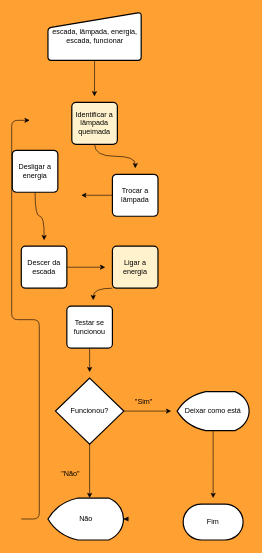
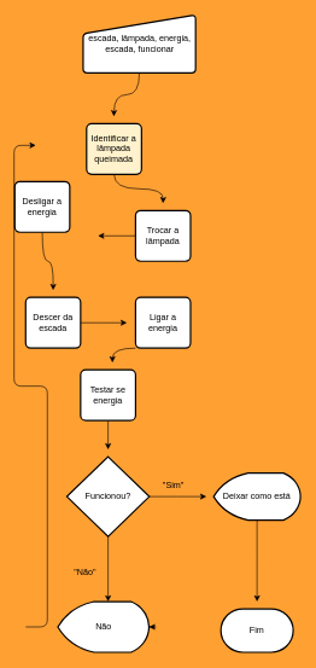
- <mxCell id="4" value="escada, lâmpada, energia, escada, funcionar" style="html=1;strokeWidth=2;shape=manualInput;whiteSpace=wrap;rounded=1;size=26;arcSize=11;" vertex="1" parent="1"><mxGeometry x="79.5" y="20" width="155.5" height="80" as="geometry" /></mxCell>
+ <mxCell id="4" value="escada, lâmpada, energia, escada, funcionar" style="html=1;strokeWidth=2;shape=manualInput;whiteSpace=wrap;rounded=1;size=26;arcSize=11;" vertex="1" parent="1"><mxGeometry x="114.5" y="20" width="155.5" height="80" as="geometry" /></mxCell>
- <mxCell id="14" value="Ligar a energia" style="rounded=1;whiteSpace=wrap;html=1;absoluteArcSize=1;arcSize=14;strokeWidth=2;fillColor=#fff2cc;" vertex="1" parent="1"><mxGeometry x="187" y="410" width="76" height="70" as="geometry" /></mxCell>
+ <mxCell id="14" value="Ligar a energia" style="rounded=1;whiteSpace=wrap;html=1;absoluteArcSize=1;arcSize=14;strokeWidth=2;" vertex="1" parent="1"><mxGeometry x="187" y="410" width="76" height="70" as="geometry" /></mxCell>
- <mxCell id="16" value="Testar se funcionou" style="rounded=1;whiteSpace=wrap;html=1;absoluteArcSize=1;arcSize=14;strokeWidth=2;" vertex="1" parent="1"><mxGeometry x="111" y="510" width="76" height="70" as="geometry" /></mxCell>
+ <mxCell id="16" value="Testar se energia" style="rounded=1;whiteSpace=wrap;html=1;absoluteArcSize=1;arcSize=14;strokeWidth=2;" vertex="1" parent="1"><mxGeometry x="111" y="510" width="76" height="70" as="geometry" /></mxCell>
